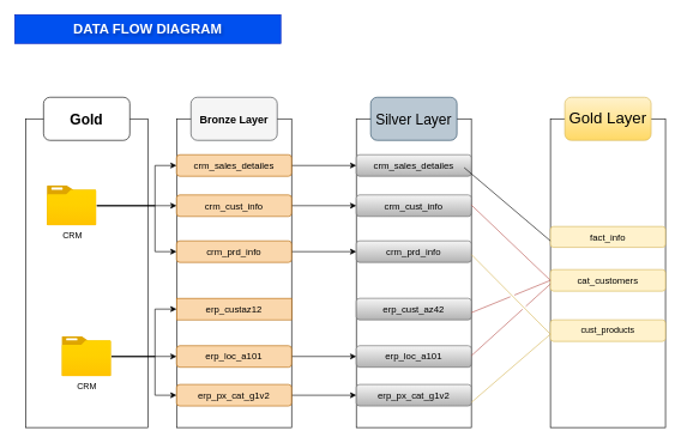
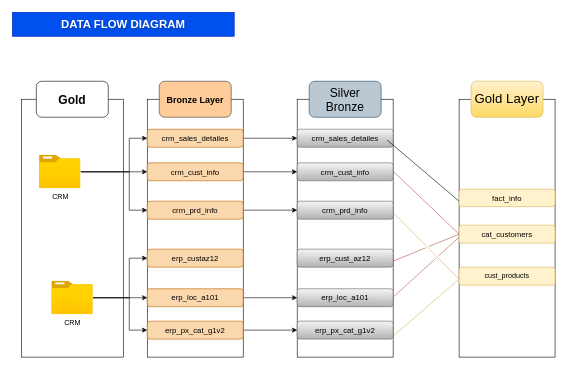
- <mxCell id="14" value="&lt;font style=&quot;font-size: 15px;&quot;&gt;&lt;b&gt;Bronze Layer&lt;/b&gt;&lt;/font&gt;" style="rounded=1;whiteSpace=wrap;html=1;fillColor=#f5f5f5;strokeColor=#36393d;fontColor=#010101;" vertex="1" parent="1"><mxGeometry x="265" y="135" width="120" height="60" as="geometry" /></mxCell>
+ <mxCell id="14" value="&lt;font style=&quot;font-size: 15px;&quot;&gt;&lt;b&gt;Bronze Layer&lt;/b&gt;&lt;/font&gt;" style="rounded=1;whiteSpace=wrap;html=1;fillColor=#ffcc99;strokeColor=#36393d;fontColor=#010101;" vertex="1" parent="1"><mxGeometry x="265" y="135" width="120" height="60" as="geometry" /></mxCell>
- <mxCell id="27" value="&lt;font style=&quot;font-size: 20px;&quot;&gt;Silver Layer&lt;/font&gt;" style="rounded=1;whiteSpace=wrap;html=1;fillColor=#bac8d3;strokeColor=#23445d;fontColor=#010101;" vertex="1" parent="1"><mxGeometry x="515" y="135" width="120" height="60" as="geometry" /></mxCell>
+ <mxCell id="27" value="&lt;font style=&quot;font-size: 20px;&quot;&gt;Silver Bronze&lt;/font&gt;" style="rounded=1;whiteSpace=wrap;html=1;fillColor=#bac8d3;strokeColor=#23445d;fontColor=#010101;" vertex="1" parent="1"><mxGeometry x="515" y="135" width="120" height="60" as="geometry" /></mxCell>
- <mxCell id="21" value="&lt;font color=&quot;#010101&quot;&gt;&lt;span style=&quot;font-size: 13px;&quot;&gt;erp_custaz12&lt;/span&gt;&lt;/font&gt;" style="whiteSpace=wrap;html=1;fillColor=#fad7ac;strokeColor=#b46504;rounded=0;" vertex="1" parent="1"><mxGeometry x="245" y="415" width="160" height="30" as="geometry" /></mxCell>
+ <mxCell id="21" value="&lt;font color=&quot;#010101&quot;&gt;&lt;span style=&quot;font-size: 13px;&quot;&gt;erp_custaz12&lt;/span&gt;&lt;/font&gt;" style="rounded=1;whiteSpace=wrap;html=1;fillColor=#fad7ac;strokeColor=#b46504;" vertex="1" parent="1"><mxGeometry x="245" y="415" width="160" height="30" as="geometry" /></mxCell>
- <mxCell id="33" value="&lt;font color=&quot;#010101&quot;&gt;&lt;span style=&quot;font-size: 13px;&quot;&gt;erp_cust_az42&lt;/span&gt;&lt;/font&gt;" style="rounded=1;whiteSpace=wrap;html=1;fillColor=#f5f5f5;strokeColor=#666666;gradientColor=#b3b3b3;" vertex="1" parent="1"><mxGeometry x="495" y="415" width="160" height="30" as="geometry" /></mxCell>
+ <mxCell id="33" value="&lt;font color=&quot;#010101&quot;&gt;&lt;span style=&quot;font-size: 13px;&quot;&gt;erp_cust_az12&lt;/span&gt;&lt;/font&gt;" style="rounded=1;whiteSpace=wrap;html=1;fillColor=#f5f5f5;strokeColor=#666666;gradientColor=#b3b3b3;" vertex="1" parent="1"><mxGeometry x="495" y="415" width="160" height="30" as="geometry" /></mxCell>
